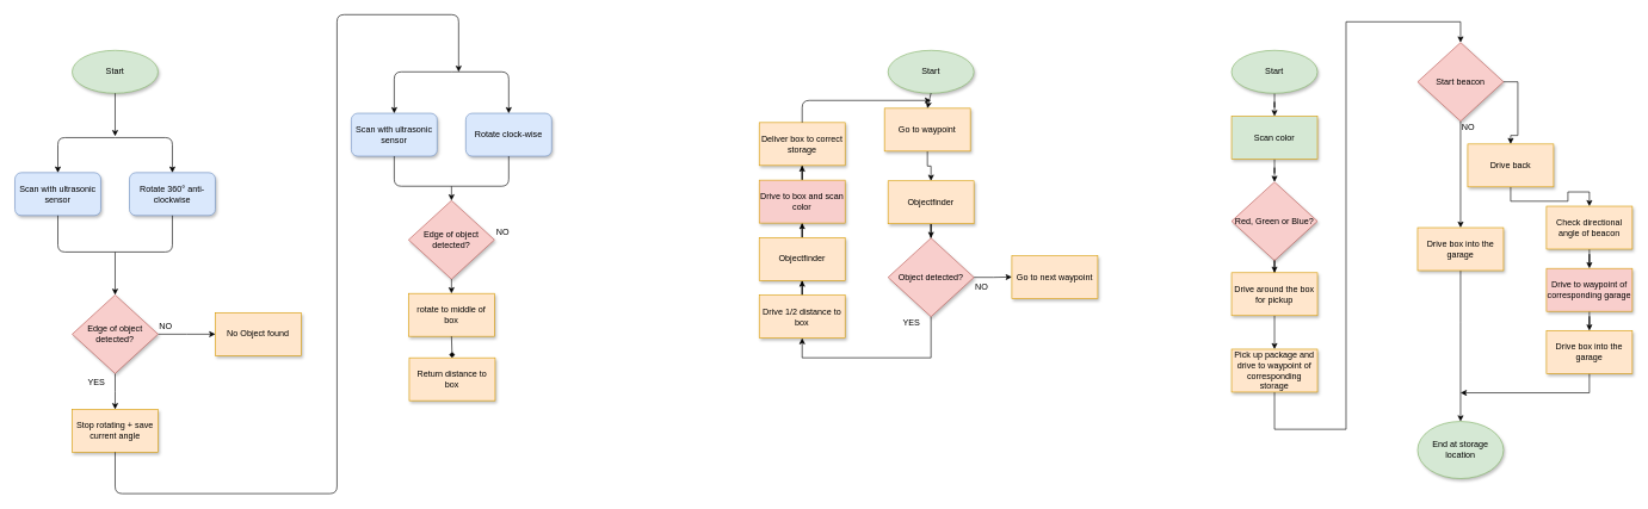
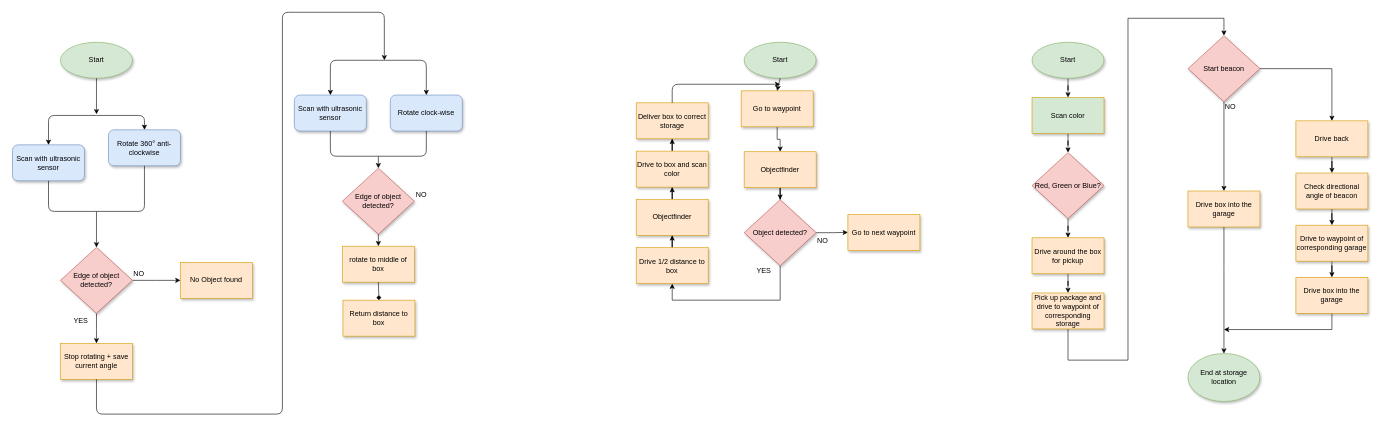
- <mxCell id="67" value="Drive back" style="rounded=0;whiteSpace=wrap;html=1;fillColor=#ffe6cc;strokeColor=#d79b00;shadow=1;" vertex="1" parent="1"><mxGeometry x="2050" y="201" width="120" height="60" as="geometry" /></mxCell>
+ <mxCell id="67" value="Drive back" style="rounded=0;whiteSpace=wrap;html=1;fillColor=#ffe6cc;strokeColor=#d79b00;shadow=1;" vertex="1" parent="1"><mxGeometry x="2160" y="201" width="120" height="60" as="geometry" /></mxCell>
- <mxCell id="4" value="Rotate 360° anti-clockwise" style="rounded=1;whiteSpace=wrap;html=1;fillColor=#dae8fc;strokeColor=#6c8ebf;shadow=1;" vertex="1" parent="1"><mxGeometry x="180" y="241" width="120" height="60" as="geometry" /></mxCell>
+ <mxCell id="4" value="Rotate 360° anti-clockwise" style="rounded=1;whiteSpace=wrap;html=1;fillColor=#dae8fc;strokeColor=#6c8ebf;shadow=1;" vertex="1" parent="1"><mxGeometry x="180" y="216" width="120" height="60" as="geometry" /></mxCell>
- <mxCell id="45" value="Drive to box and scan color" style="rounded=0;whiteSpace=wrap;html=1;fillColor=#f8cecc;shadow=1;strokeColor=#d79b00;" vertex="1" parent="1"><mxGeometry x="1060" y="251.5" width="120" height="60" as="geometry" /></mxCell>
+ <mxCell id="45" value="Drive to box and scan color" style="rounded=0;whiteSpace=wrap;html=1;fillColor=#ffe6cc;shadow=1;strokeColor=#d79b00;" vertex="1" parent="1"><mxGeometry x="1060" y="251.5" width="120" height="60" as="geometry" /></mxCell>
- <mxCell id="71" value="Drive to waypoint of corresponding garage" style="rounded=0;whiteSpace=wrap;html=1;fillColor=#f8cecc;strokeColor=#d79b00;shadow=1;" vertex="1" parent="1"><mxGeometry x="2160" y="375" width="120" height="60" as="geometry" /></mxCell>
+ <mxCell id="71" value="Drive to waypoint of corresponding garage" style="rounded=0;whiteSpace=wrap;html=1;fillColor=#ffe6cc;strokeColor=#d79b00;shadow=1;" vertex="1" parent="1"><mxGeometry x="2160" y="375" width="120" height="60" as="geometry" /></mxCell>
- <mxCell id="56" value="Drive around the box for pickup" style="rounded=0;whiteSpace=wrap;html=1;fillColor=#ffe6cc;strokeColor=#d79b00;shadow=1;" vertex="1" parent="1"><mxGeometry x="1720" y="381" width="120" height="60" as="geometry" /></mxCell>
+ <mxCell id="56" value="Drive around the box for pickup" style="rounded=0;whiteSpace=wrap;html=1;fillColor=#ffe6cc;strokeColor=#d79b00;shadow=1;" vertex="1" parent="1"><mxGeometry x="1720" y="396" width="120" height="60" as="geometry" /></mxCell>
